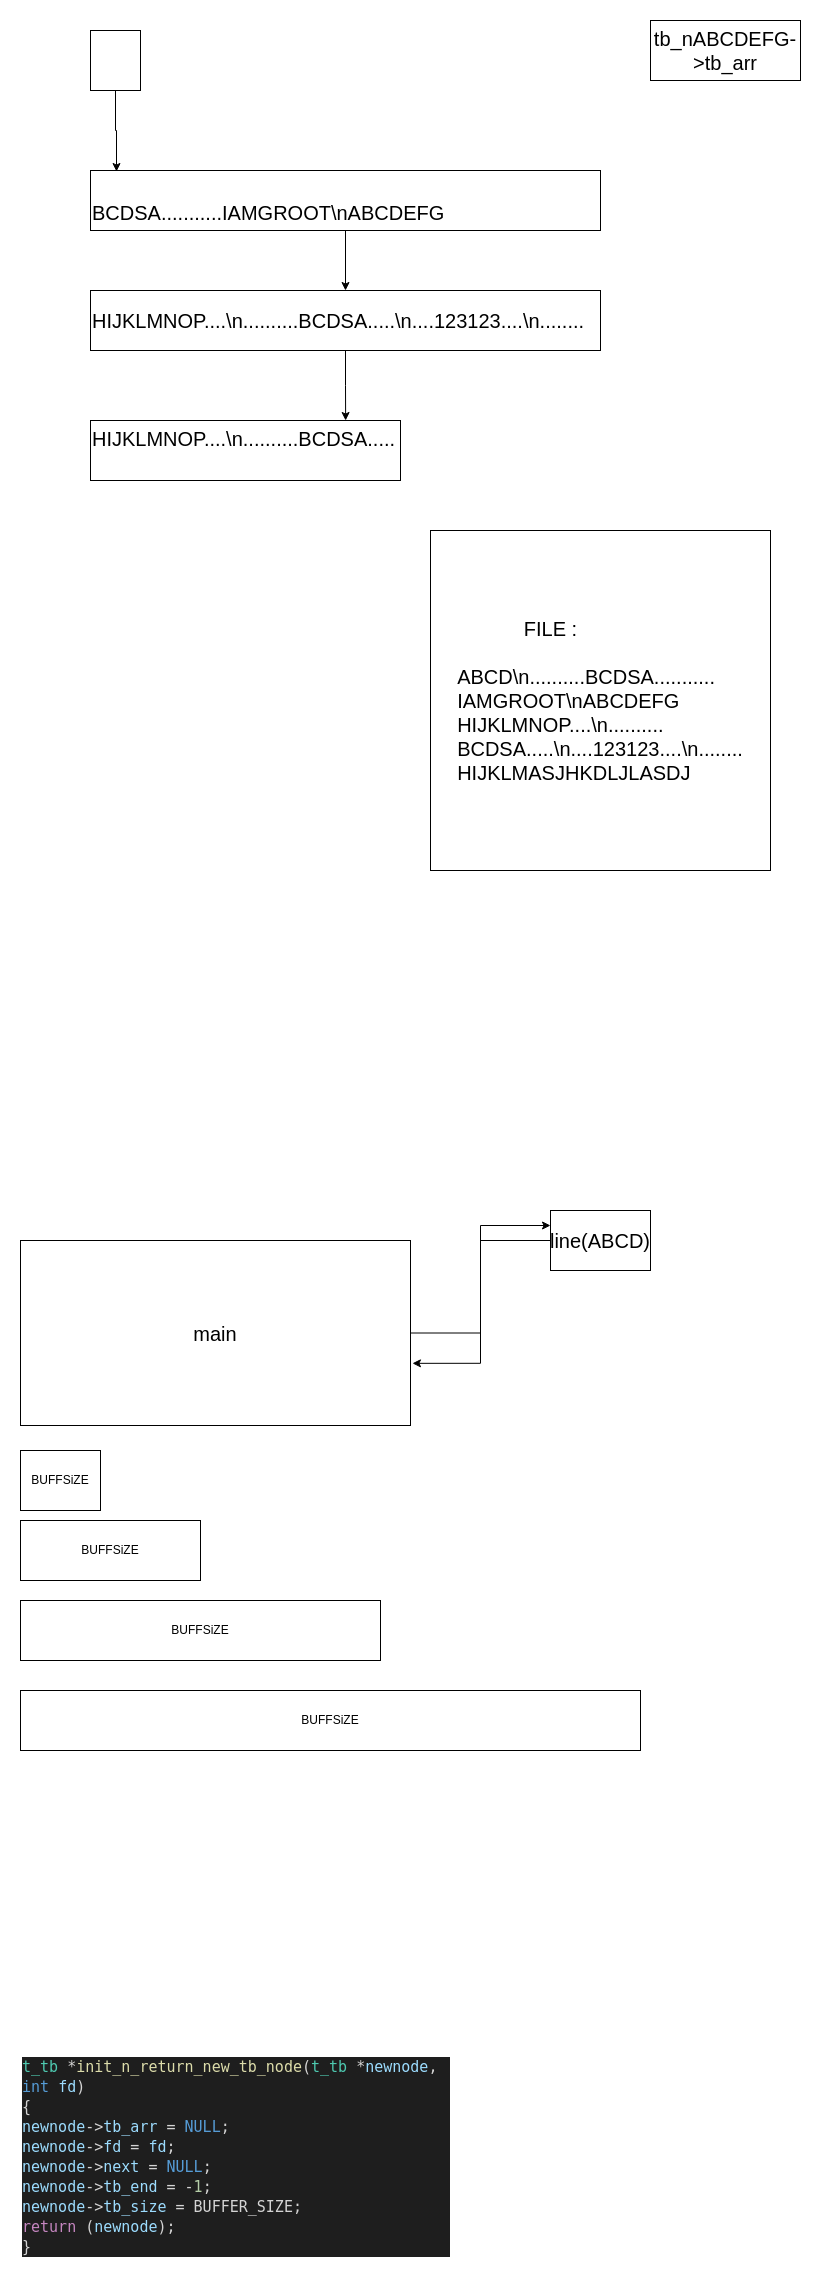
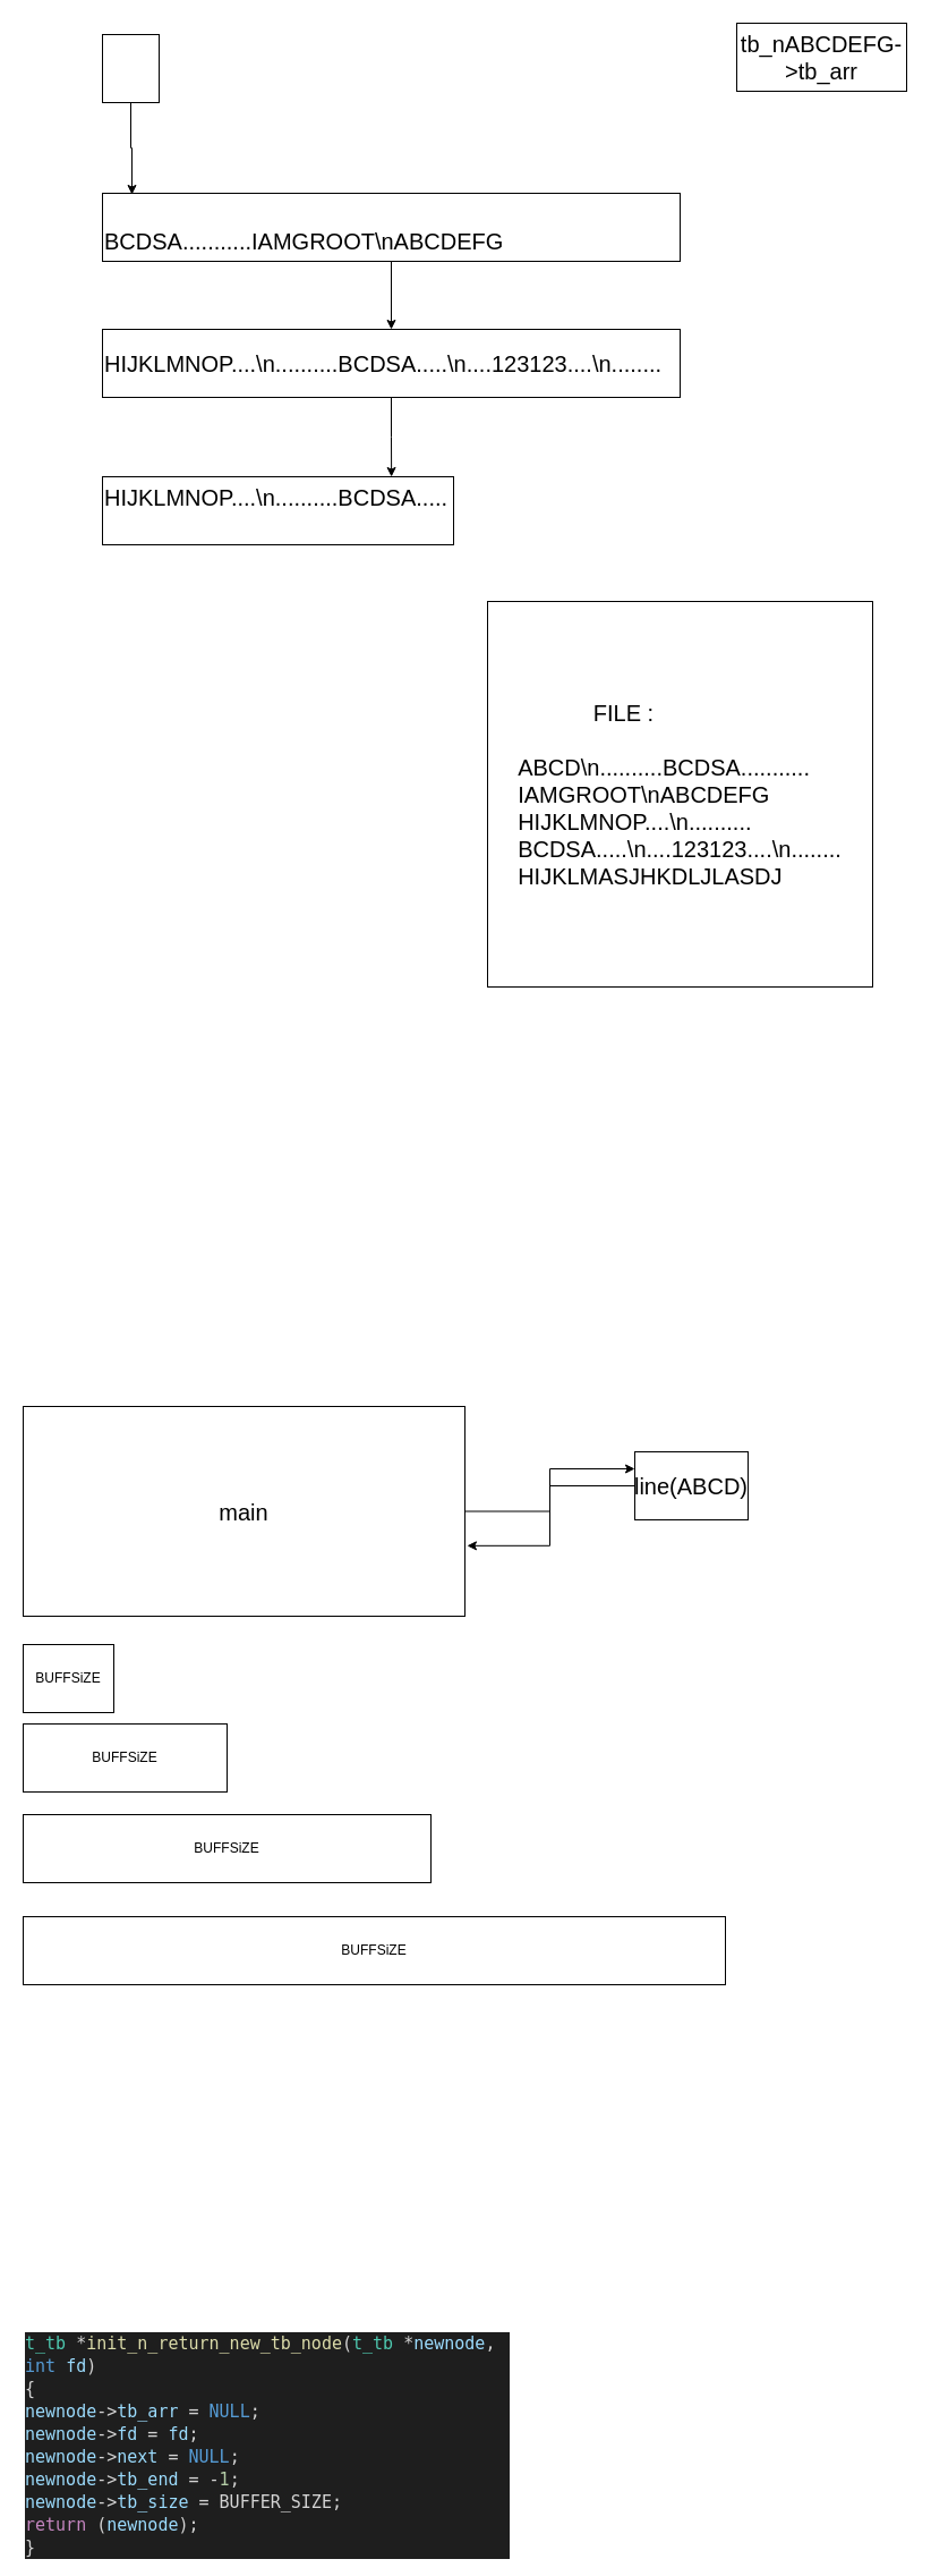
- <mxCell id="14" value="&lt;font style=&quot;font-size: 20px&quot;&gt;line(ABCD)&lt;/font&gt;" style="rounded=0;whiteSpace=wrap;html=1;" parent="1" vertex="1"><mxGeometry x="550" y="1210" width="100" height="60" as="geometry" /></mxCell>
+ <mxCell id="14" value="&lt;font style=&quot;font-size: 20px&quot;&gt;line(ABCD)&lt;/font&gt;" style="rounded=0;whiteSpace=wrap;html=1;" parent="1" vertex="1"><mxGeometry x="560" y="1280" width="100" height="60" as="geometry" /></mxCell>
